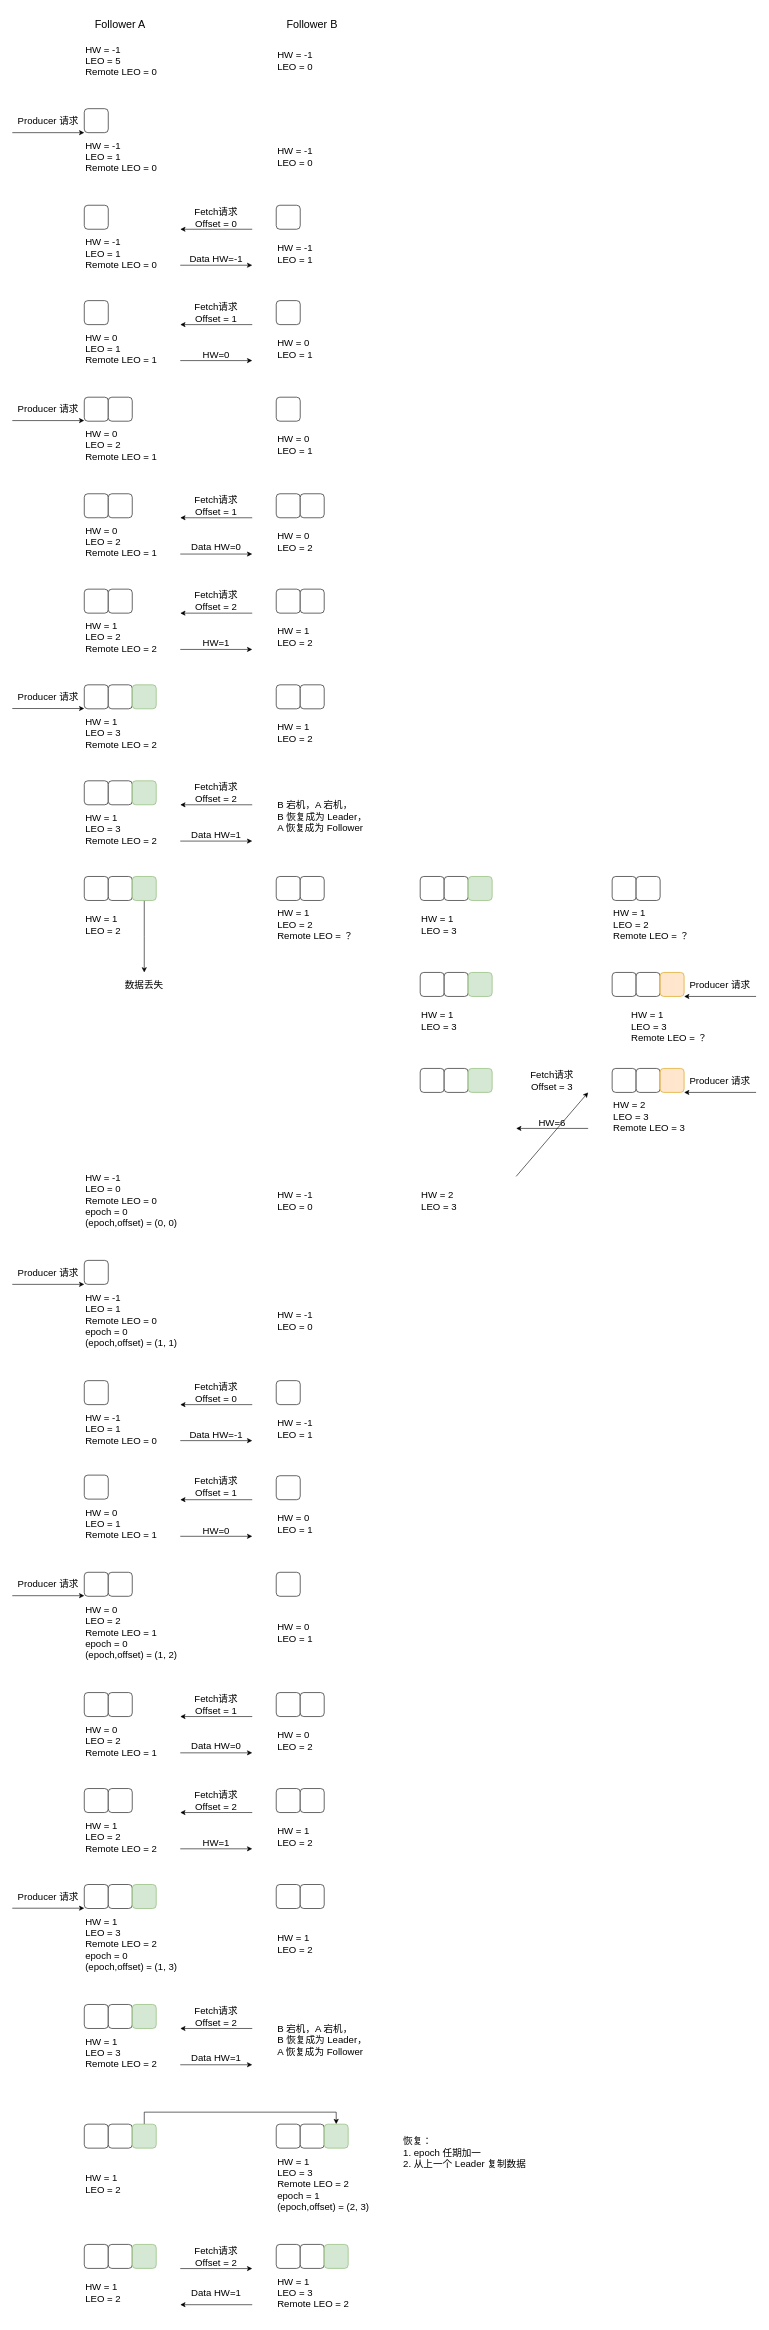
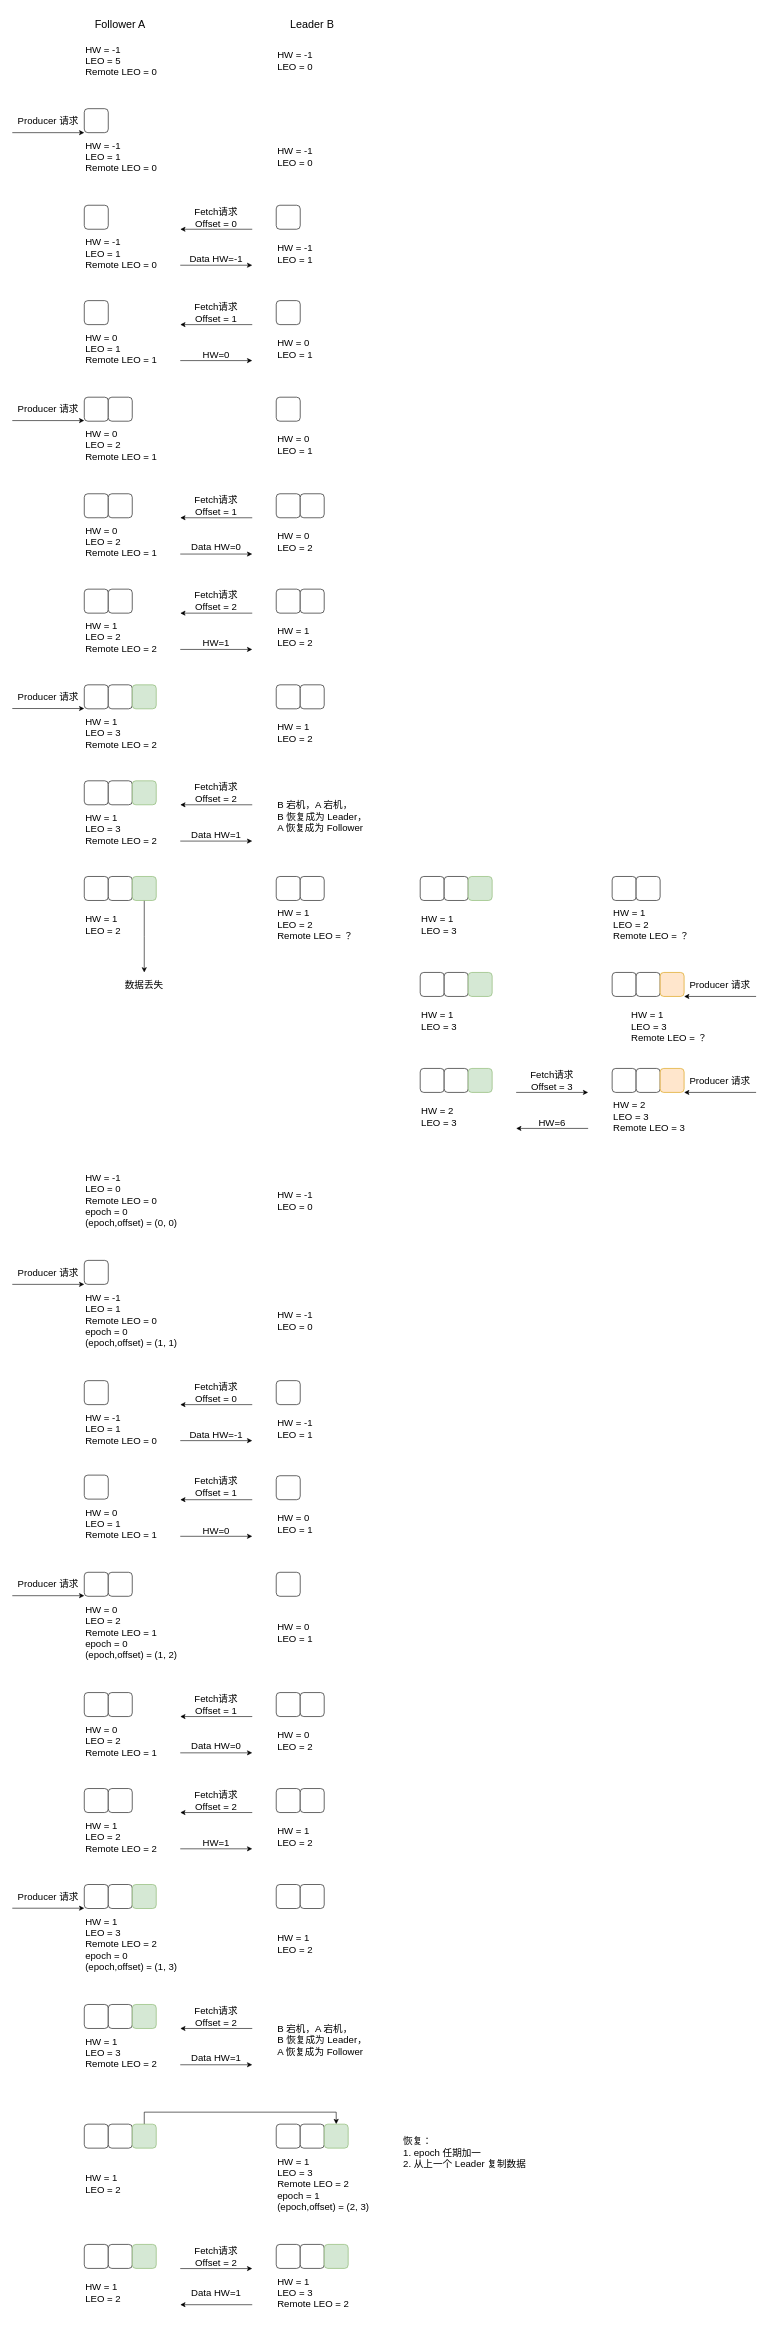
- <mxCell id="200" value="&lt;font style=&quot;font-size: 18px&quot;&gt;Follower B&lt;/font&gt;" style="text;html=1;strokeColor=none;fillColor=none;align=center;verticalAlign=middle;whiteSpace=wrap;rounded=0;" parent="1" vertex="1"><mxGeometry x="460" width="120" height="40" as="geometry" y="20" /></mxCell>
+ <mxCell id="200" value="&lt;font style=&quot;font-size: 18px&quot;&gt;Leader B&lt;/font&gt;" style="text;html=1;strokeColor=none;fillColor=none;align=center;verticalAlign=middle;whiteSpace=wrap;rounded=0;" parent="1" vertex="1"><mxGeometry x="460" width="120" height="40" as="geometry" y="20" /></mxCell>
- <mxCell id="99" value="&lt;font style=&quot;font-size: 16px&quot;&gt;HW = 2&lt;br&gt;LEO = 3&lt;br&gt;&lt;/font&gt;" style="text;html=1;strokeColor=none;fillColor=none;align=left;verticalAlign=middle;whiteSpace=wrap;rounded=0;" parent="1" vertex="1"><mxGeometry x="700" y="1960" width="160" height="80" as="geometry" /></mxCell>
+ <mxCell id="99" value="&lt;font style=&quot;font-size: 16px&quot;&gt;HW = 2&lt;br&gt;LEO = 3&lt;br&gt;&lt;/font&gt;" style="text;html=1;strokeColor=none;fillColor=none;align=left;verticalAlign=middle;whiteSpace=wrap;rounded=0;" parent="1" vertex="1"><mxGeometry x="700" y="1820" width="160" height="80" as="geometry" /></mxCell>
